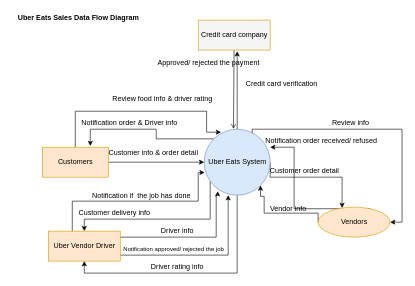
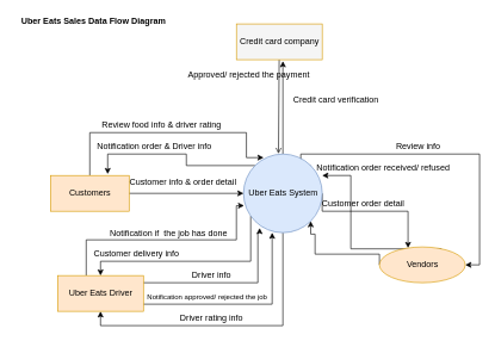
- <mxCell id="32" value="Review food info &amp;amp; driver rating" style="text;html=1;resizable=0;autosize=1;align=center;verticalAlign=middle;points=[];fillColor=none;strokeColor=none;rounded=0;" vertex="1" parent="1"><mxGeometry x="180" y="155" width="180" height="20" as="geometry" /></mxCell>
+ <mxCell id="32" value="Review food info &amp;amp; driver rating" style="text;html=1;resizable=0;autosize=1;align=center;verticalAlign=middle;points=[];fillColor=none;strokeColor=none;rounded=0;" vertex="1" parent="1"><mxGeometry x="135" y="165" width="180" height="20" as="geometry" /></mxCell>
- <mxCell id="23" value="Vendor info" style="text;html=1;resizable=0;autosize=1;align=center;verticalAlign=middle;points=[];fillColor=none;strokeColor=none;rounded=0;" vertex="1" parent="1"><mxGeometry x="440" y="338" width="80" height="20" as="geometry" /></mxCell>
- <mxCell id="20" value="Uber Vendor Driver" style="html=1;dashed=0;whitespace=wrap;fillColor=#ffe6cc;strokeColor=#d79b00;" vertex="1" parent="1"><mxGeometry x="80" y="385" width="120" height="50" as="geometry" /></mxCell>
+ <mxCell id="20" value="Uber Eats Driver" style="html=1;dashed=0;whitespace=wrap;fillColor=#ffe6cc;strokeColor=#d79b00;" vertex="1" parent="1"><mxGeometry x="80" y="385" width="120" height="50" as="geometry" /></mxCell>
